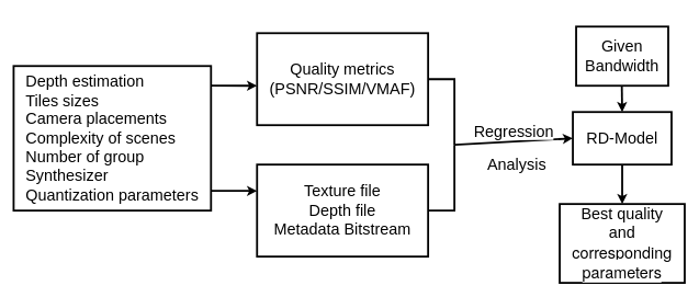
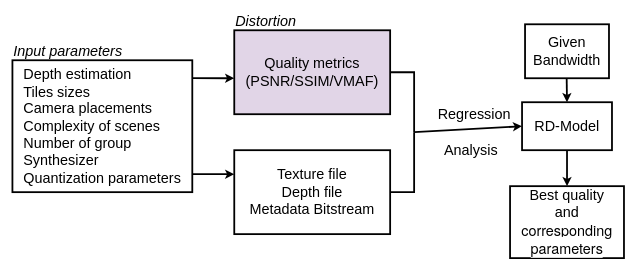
+ <mxCell id="5" value="&lt;i&gt;Distortion&lt;/i&gt;" style="text;html=1;resizable=0;autosize=1;align=left;verticalAlign=middle;points=[];fillColor=none;strokeColor=none;rounded=0;fontSize=24;" vertex="1" parent="1"><mxGeometry x="390" y="20" width="120" height="30" as="geometry" /></mxCell>
+ <mxCell id="6" value="&lt;i&gt;Input parameters&lt;/i&gt;" style="text;html=1;resizable=0;autosize=1;align=left;verticalAlign=middle;points=[];fillColor=none;strokeColor=none;rounded=0;fontSize=24;" vertex="1" parent="1"><mxGeometry x="20" y="70" width="200" height="30" as="geometry" /></mxCell>
- <mxCell id="3" value="&lt;font style=&quot;font-size: 24px&quot;&gt;Quality metrics&lt;br&gt;(PSNR/SSIM/VMAF)&lt;br&gt;&lt;/font&gt;" style="rounded=0;whiteSpace=wrap;html=1;strokeWidth=3;align=center;" vertex="1" parent="1"><mxGeometry x="390" y="50" width="260" height="140" as="geometry" /></mxCell>
+ <mxCell id="3" value="&lt;font style=&quot;font-size: 24px&quot;&gt;Quality metrics&lt;br&gt;(PSNR/SSIM/VMAF)&lt;br&gt;&lt;/font&gt;" style="rounded=0;whiteSpace=wrap;html=1;strokeWidth=3;align=center;fillColor=#e1d5e7;" vertex="1" parent="1"><mxGeometry x="390" y="50" width="260" height="140" as="geometry" /></mxCell>
- <mxCell id="13" value="&lt;span style=&quot;background-color: rgb(255 , 255 , 255)&quot;&gt;Regression&lt;/span&gt;&lt;br&gt;" style="text;html=1;align=center;verticalAlign=middle;resizable=0;points=[];autosize=1;strokeColor=none;fillColor=none;fontSize=24;" vertex="1" parent="1"><mxGeometry x="710" y="185" width="140" height="30" as="geometry" /></mxCell>
+ <mxCell id="13" value="&lt;span style=&quot;background-color: rgb(255 , 255 , 255)&quot;&gt;Regression&lt;/span&gt;&lt;br&gt;" style="text;html=1;align=center;verticalAlign=middle;resizable=0;points=[];autosize=1;strokeColor=none;fillColor=none;fontSize=24;" vertex="1" parent="1"><mxGeometry x="720" y="175" width="140" height="30" as="geometry" /></mxCell>
